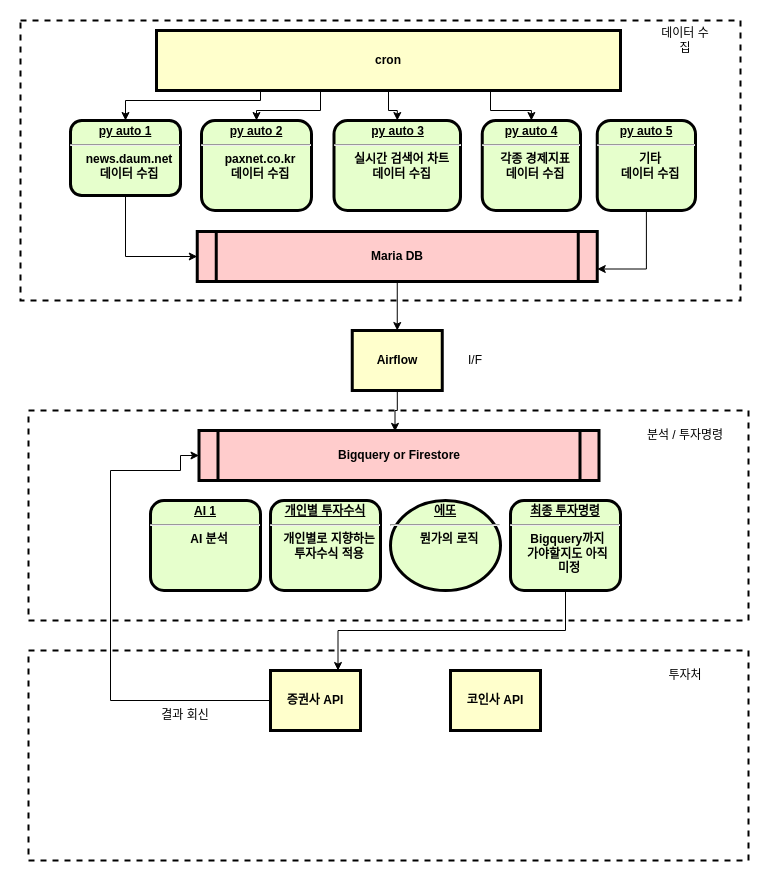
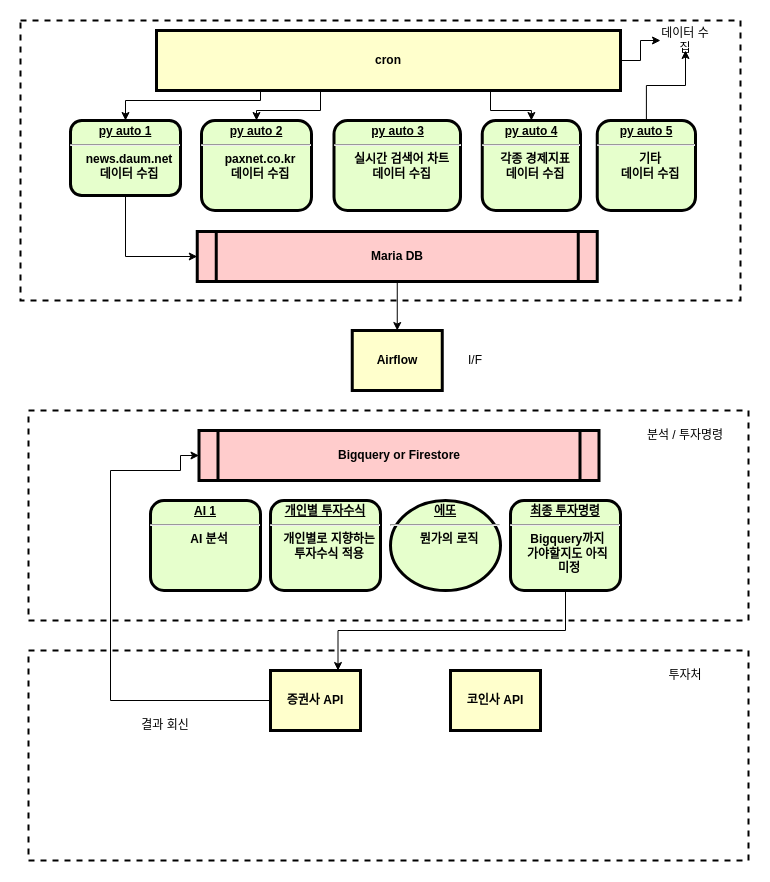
- <mxCell id="18" style="edgeStyle=orthogonalEdgeStyle;rounded=0;orthogonalLoop=1;jettySize=auto;html=1;" edge="1" parent="1" source="19" target="12"><mxGeometry relative="1" as="geometry" /></mxCell>
+ <mxCell id="18" style="edgeStyle=orthogonalEdgeStyle;rounded=0;orthogonalLoop=1;jettySize=auto;html=1;" edge="1" parent="1" source="19" target="31"><mxGeometry relative="1" as="geometry" /></mxCell>
- <mxCell id="27" style="edgeStyle=orthogonalEdgeStyle;rounded=0;orthogonalLoop=1;jettySize=auto;html=1;entryX=1;entryY=0.75;entryDx=0;entryDy=0;" edge="1" parent="1" source="28" target="8"><mxGeometry relative="1" as="geometry" /></mxCell>
+ <mxCell id="27" style="edgeStyle=orthogonalEdgeStyle;rounded=0;orthogonalLoop=1;jettySize=auto;html=1;" edge="1" parent="1" source="28" target="31"><mxGeometry relative="1" as="geometry" /></mxCell>
- <mxCell id="23" style="edgeStyle=orthogonalEdgeStyle;rounded=0;orthogonalLoop=1;jettySize=auto;html=1;entryX=0.49;entryY=0.018;entryDx=0;entryDy=0;entryPerimeter=0;" edge="1" parent="1" source="24" target="29"><mxGeometry relative="1" as="geometry" /></mxCell>
- <mxCell id="34" value="결과 회신" style="rounded=0;whiteSpace=wrap;html=1;dashed=1;strokeWidth=2;fillColor=none;strokeColor=none;" vertex="1" parent="1"><mxGeometry x="140" y="700" width="90" height="30" as="geometry" /></mxCell>
+ <mxCell id="34" value="결과 회신" style="rounded=0;whiteSpace=wrap;html=1;dashed=1;strokeWidth=2;fillColor=none;strokeColor=none;" vertex="1" parent="1"><mxGeometry x="120" y="710" width="90" height="30" as="geometry" /></mxCell>
